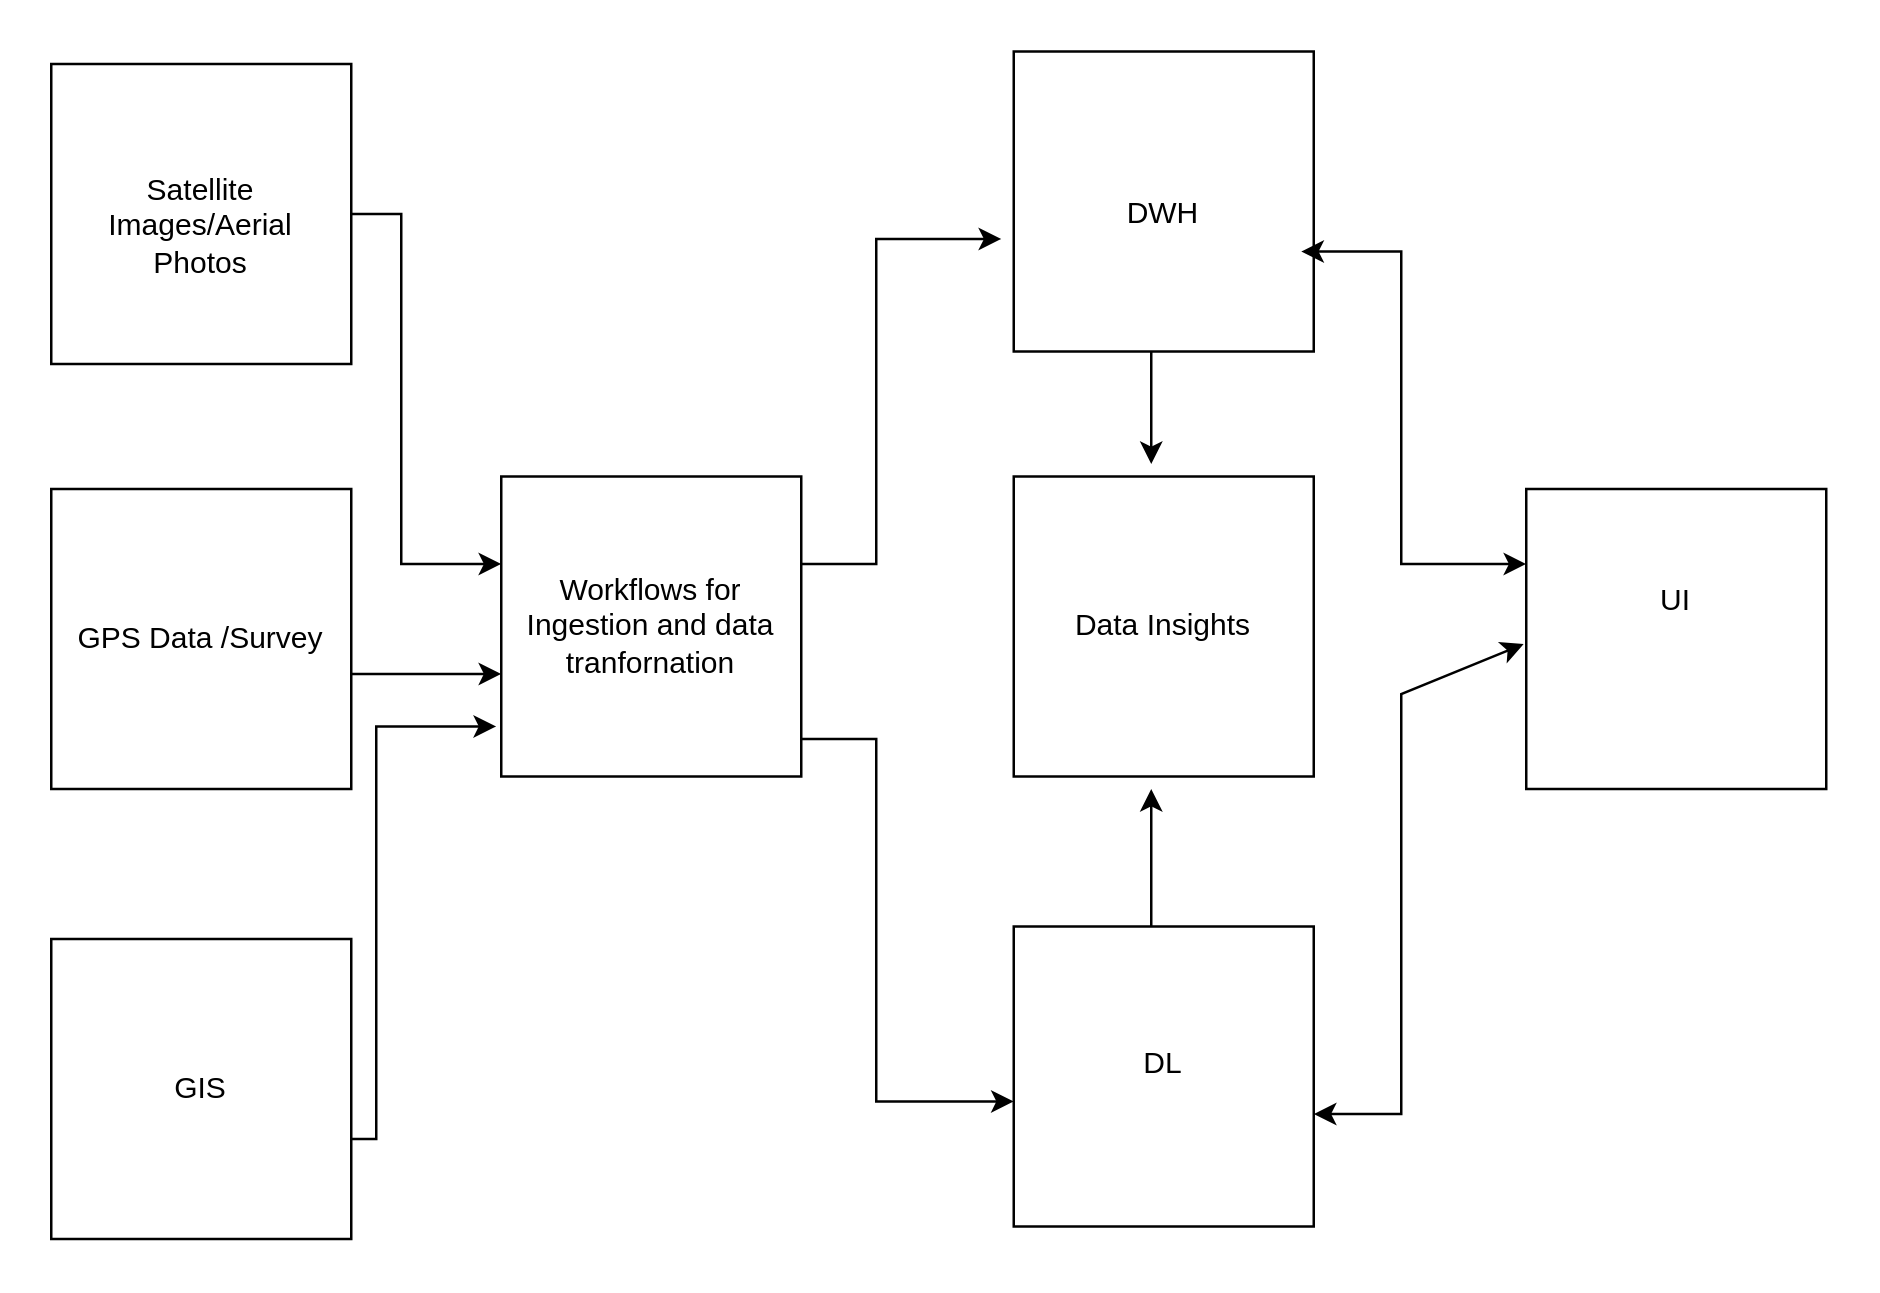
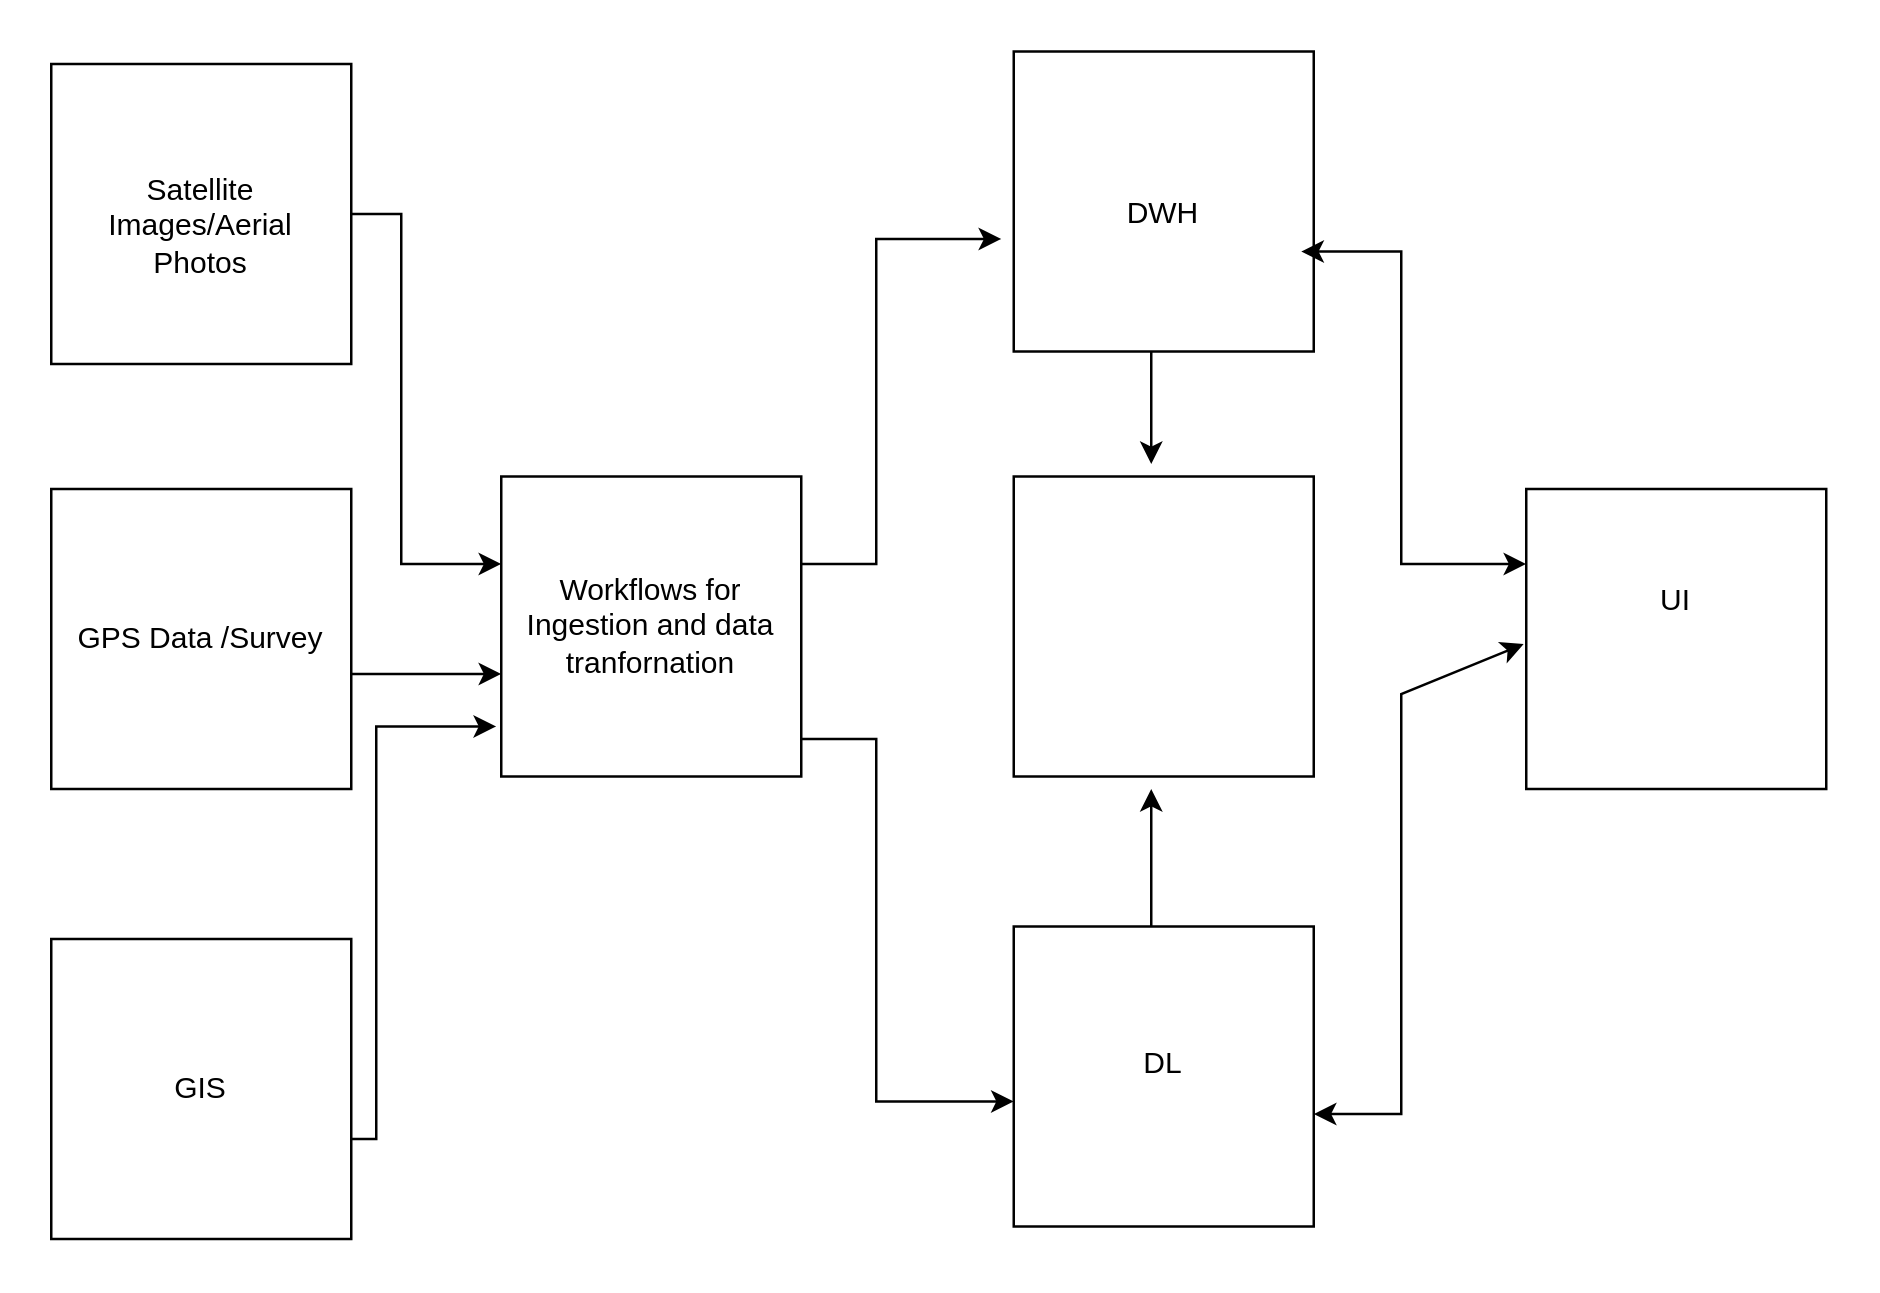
- <mxCell id="11" value="Data Insights" style="text;html=1;align=center;verticalAlign=middle;whiteSpace=wrap;rounded=0;" vertex="1" parent="1"><mxGeometry x="410" y="215" width="110" height="70" as="geometry" /></mxCell>
